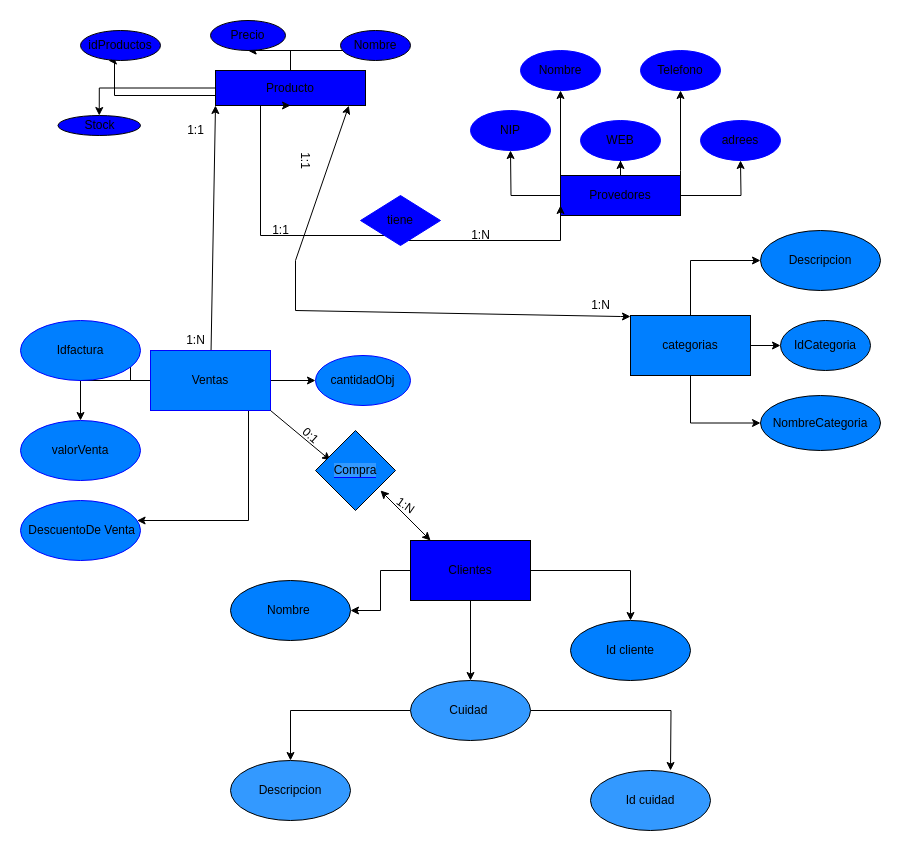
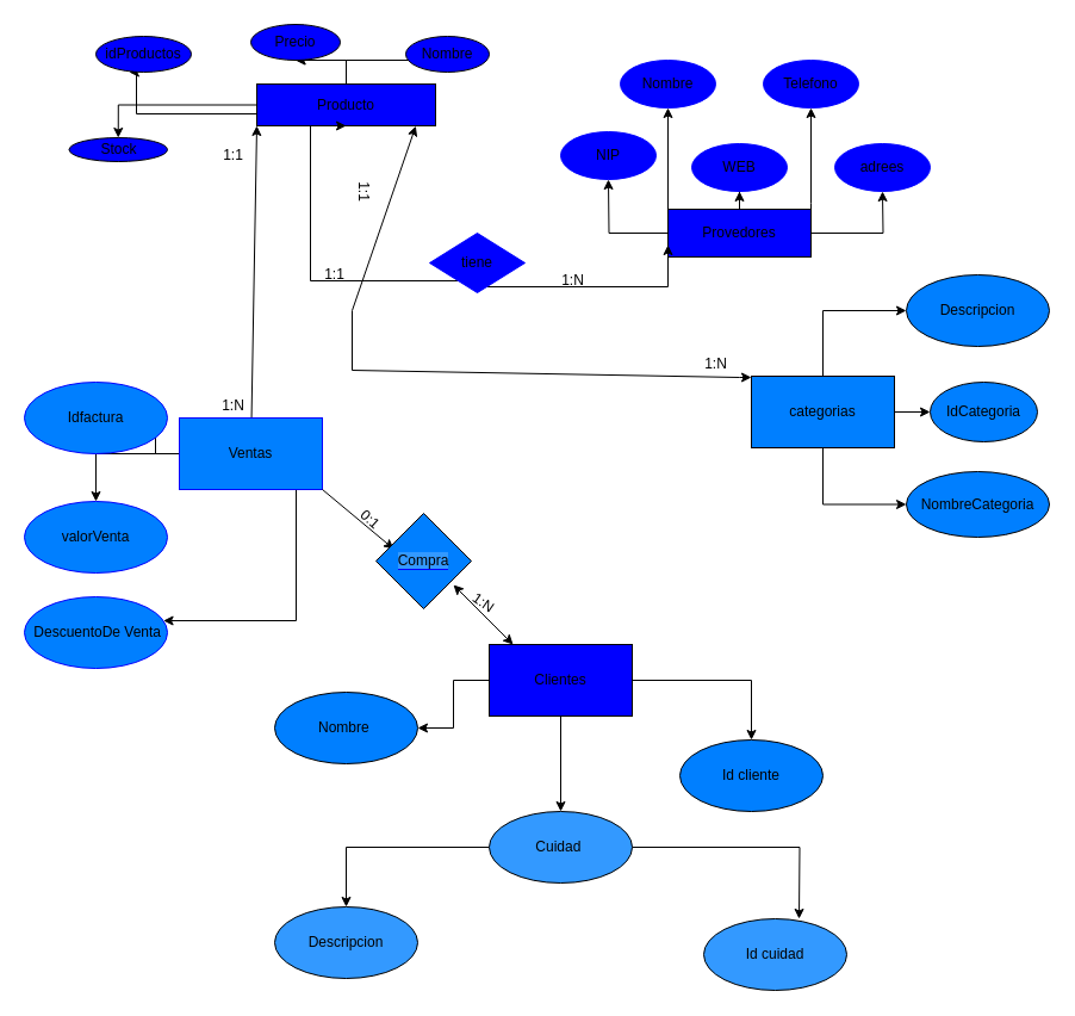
- <mxCell id="5" value="" style="edgeStyle=orthogonalEdgeStyle;rounded=0;orthogonalLoop=1;jettySize=auto;html=1;" edge="1" parent="1" source="57" target="54"><mxGeometry relative="1" as="geometry" /></mxCell>
- <mxCell id="54" value="cantidadObj&lt;br&gt;" style="ellipse;whiteSpace=wrap;html=1;fillColor=#007FFF;strokeColor=#0000FF;rounded=0;" vertex="1" parent="1"><mxGeometry x="315" y="355" width="95" height="50" as="geometry" /></mxCell>
